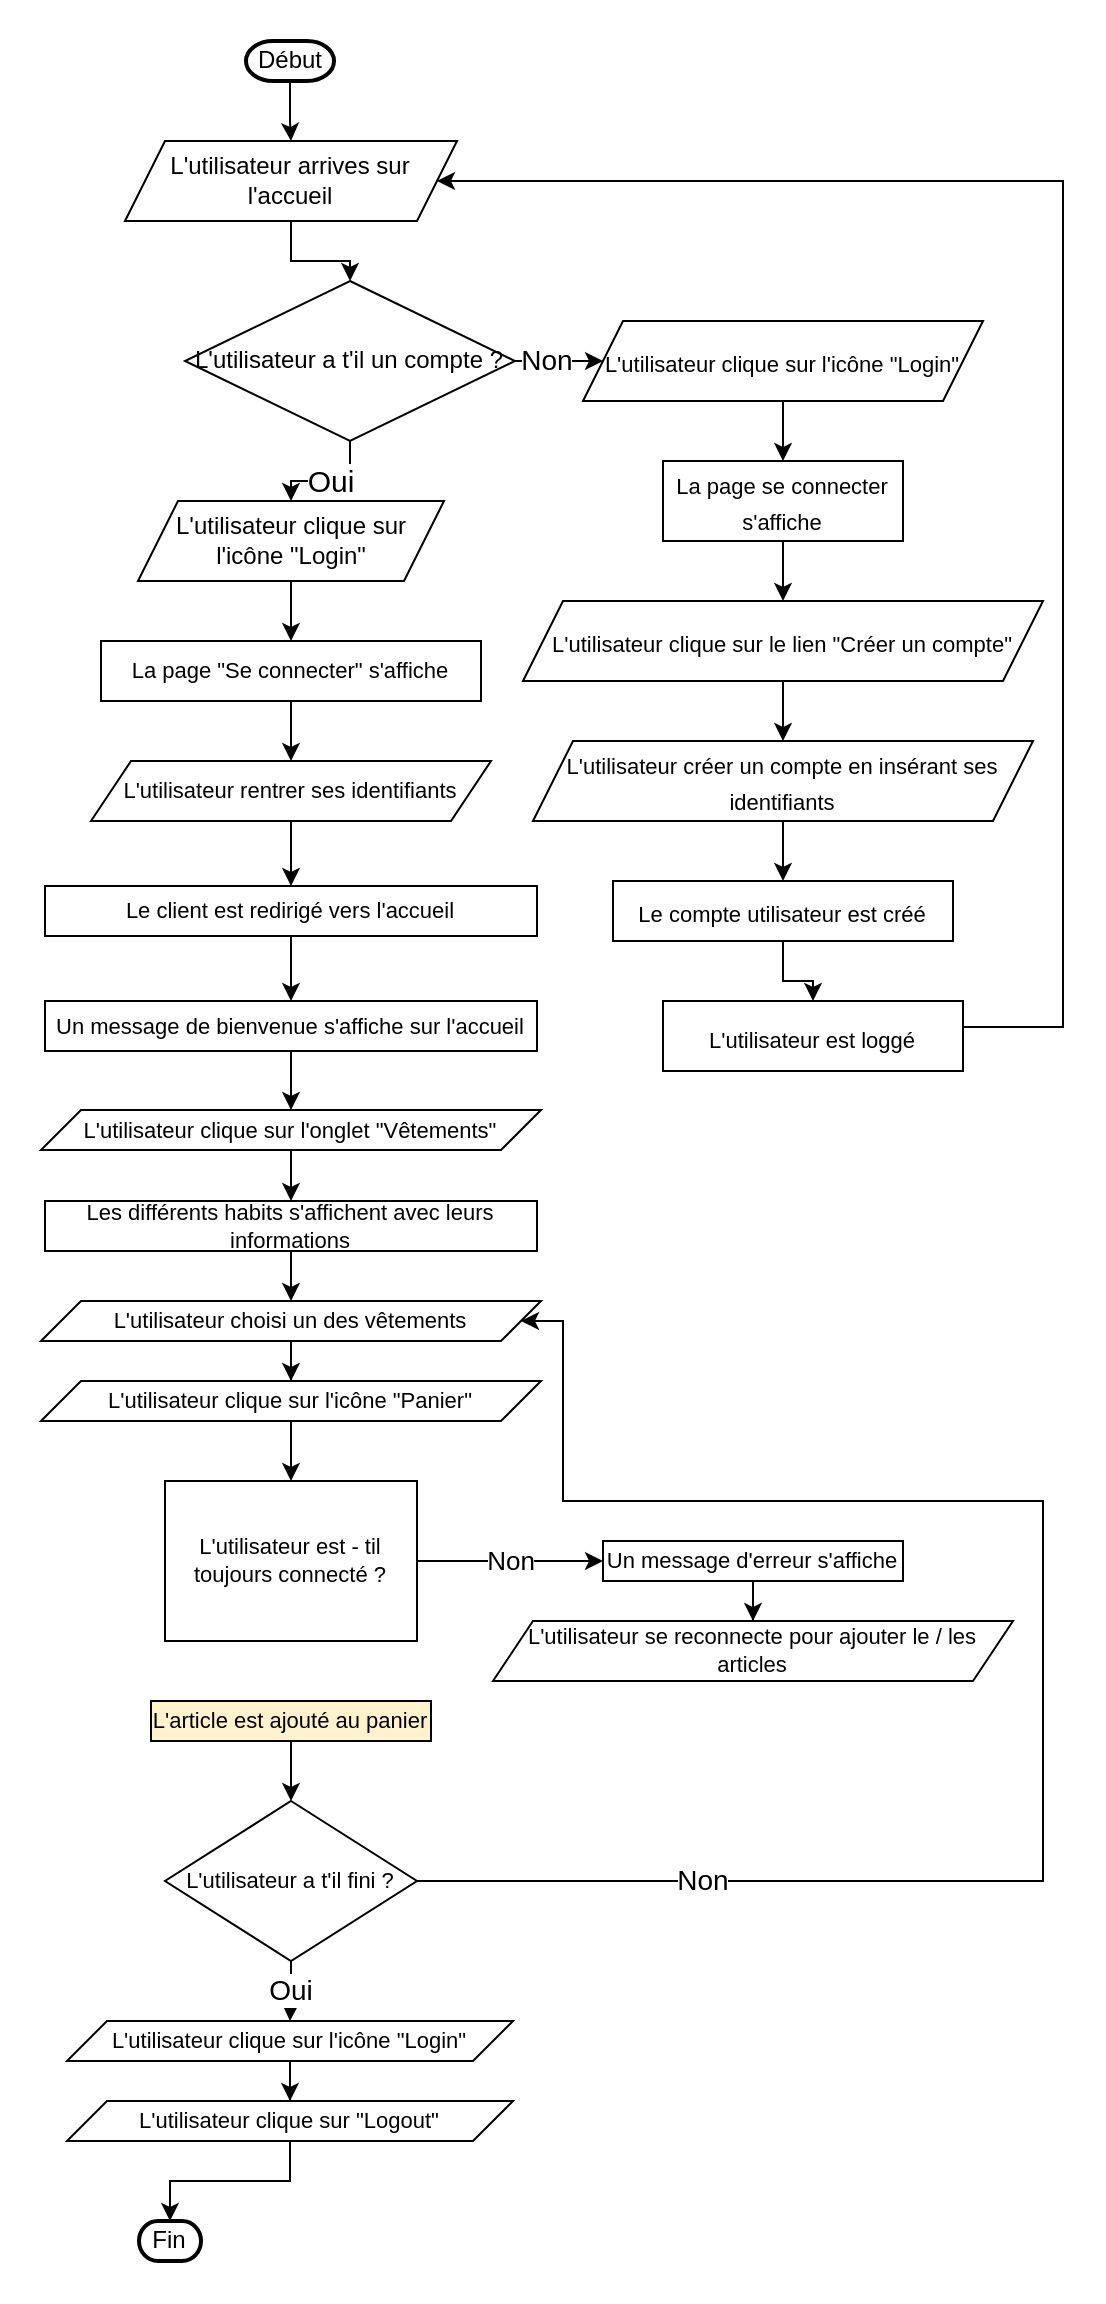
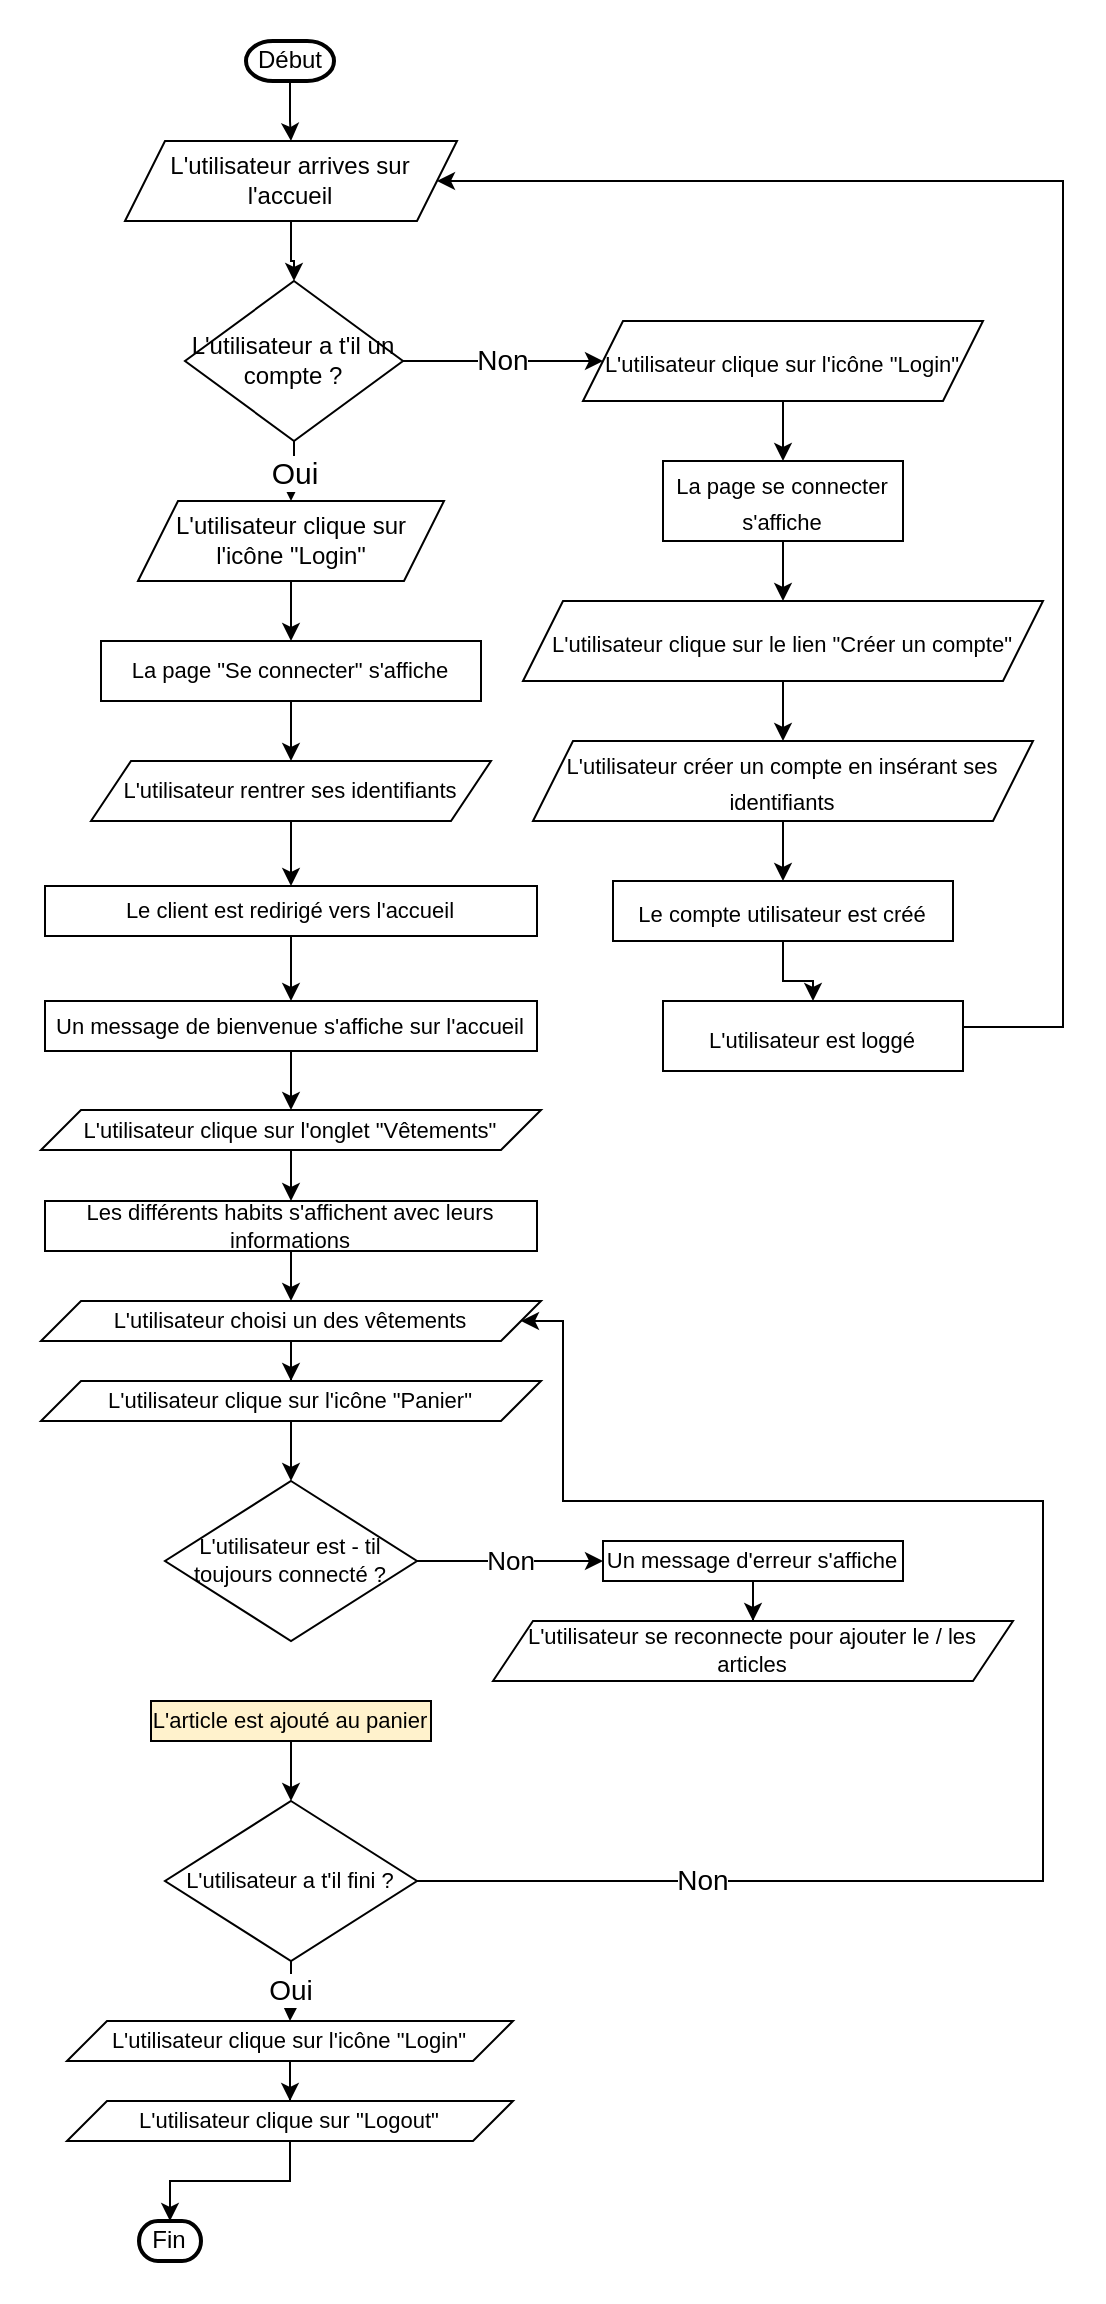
- <mxCell id="8" value="L'utilisateur a t'il un compte ?" style="rhombus;whiteSpace=wrap;html=1;" vertex="1" parent="1"><mxGeometry x="92" y="140" width="165" height="80" as="geometry" /></mxCell>
+ <mxCell id="8" value="L'utilisateur a t'il un compte ?" style="rhombus;whiteSpace=wrap;html=1;" vertex="1" parent="1"><mxGeometry x="92" y="140" width="109" height="80" as="geometry" /></mxCell>
- <mxCell id="41" value="L'utilisateur est - til toujours connecté ?" style="whiteSpace=wrap;html=1;fontSize=11;rounded=0;" vertex="1" parent="1"><mxGeometry x="82" y="740" width="126" height="80" as="geometry" /></mxCell>
+ <mxCell id="41" value="L'utilisateur est - til toujours connecté ?" style="rhombus;whiteSpace=wrap;html=1;fontSize=11;" vertex="1" parent="1"><mxGeometry x="82" y="740" width="126" height="80" as="geometry" /></mxCell>
